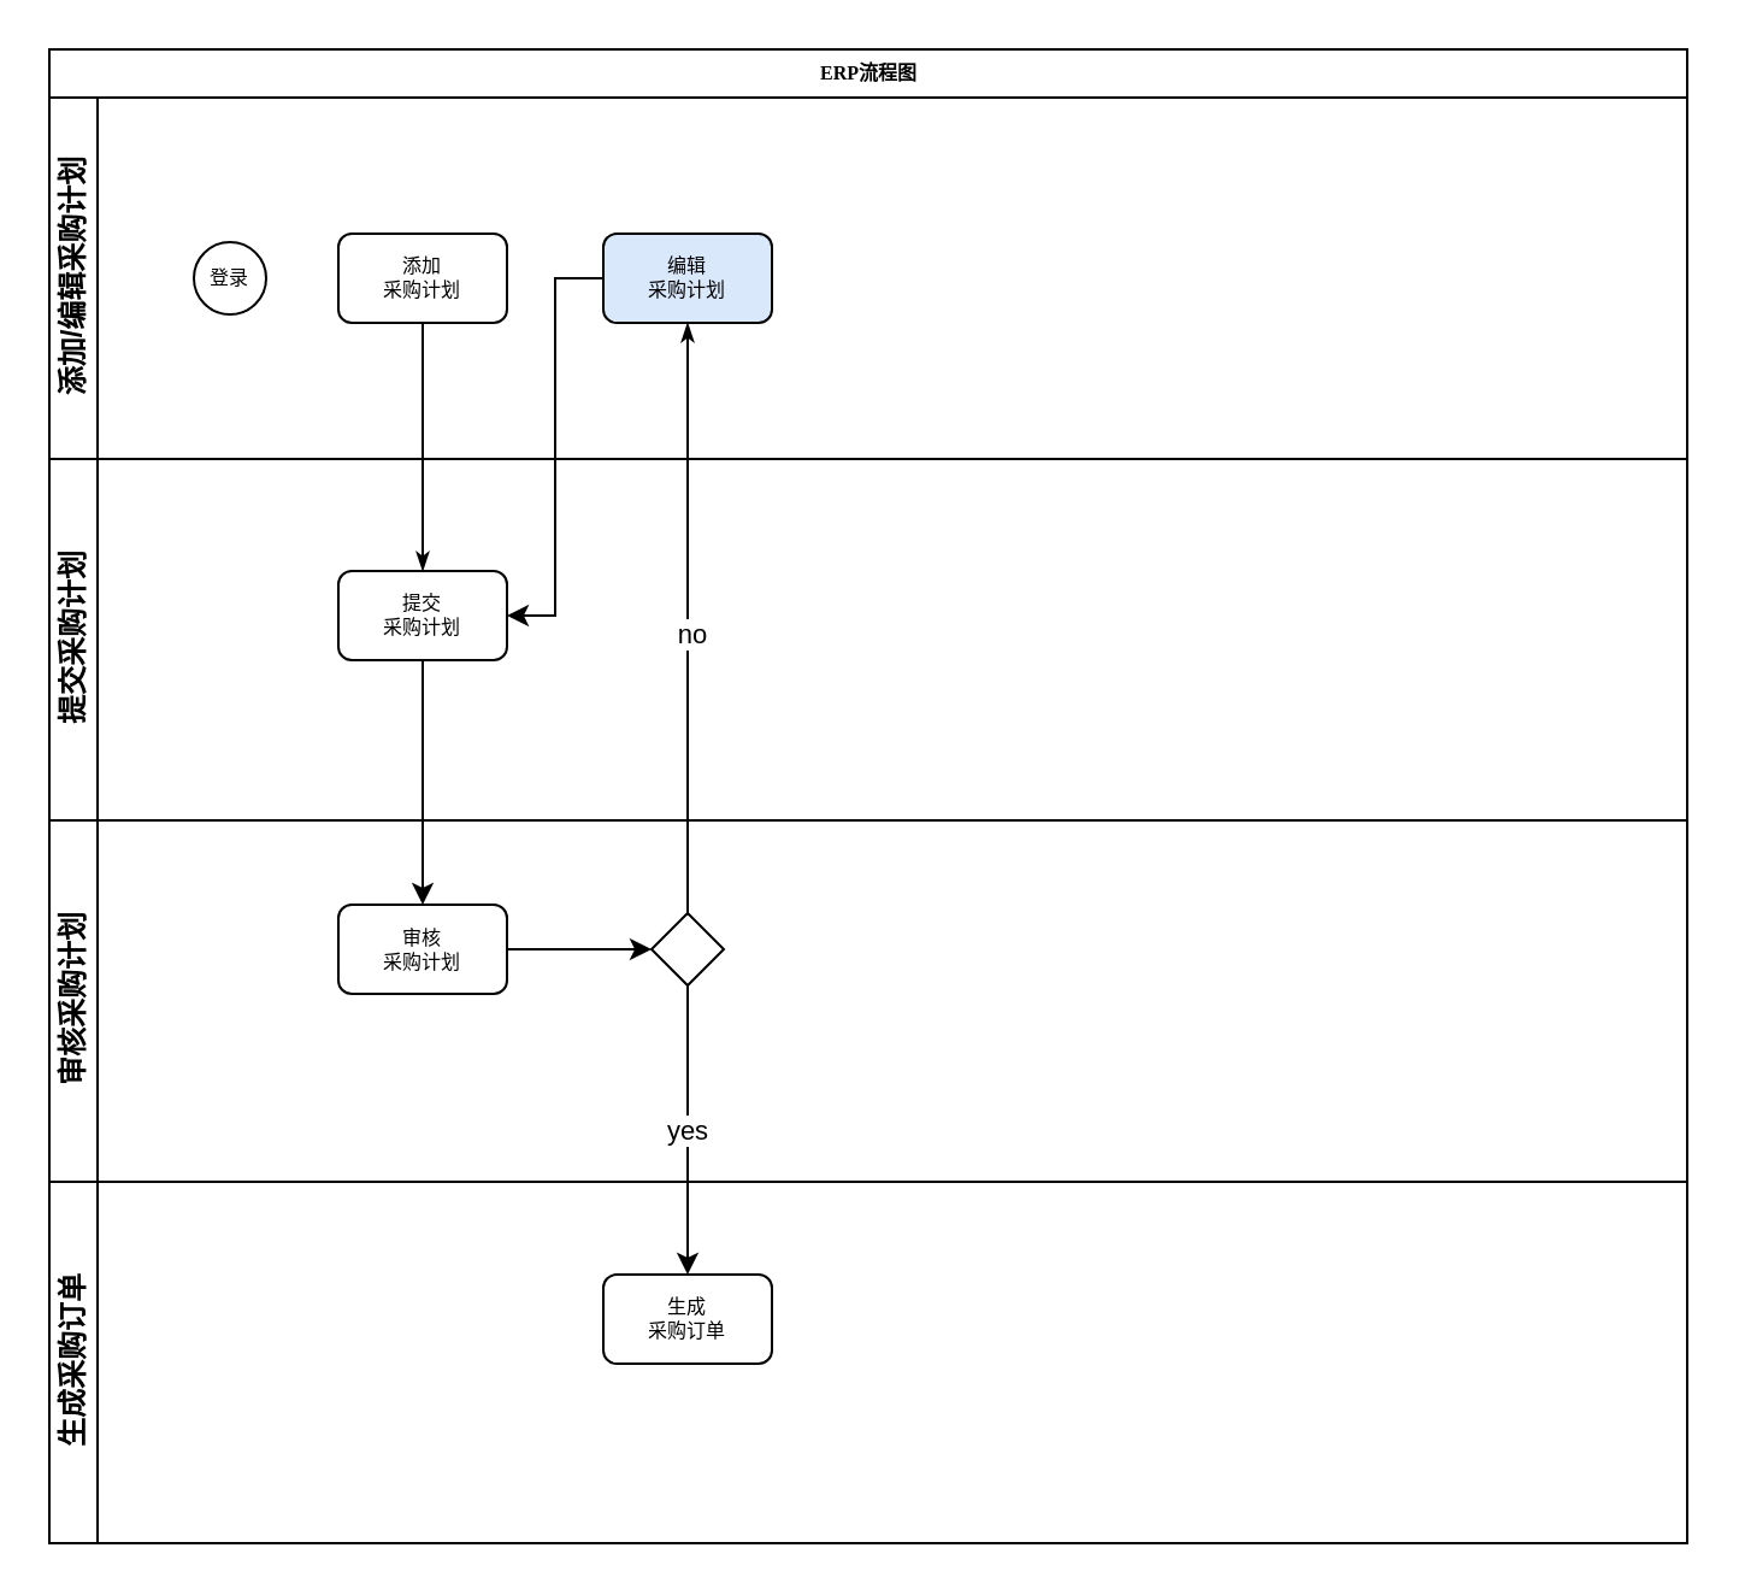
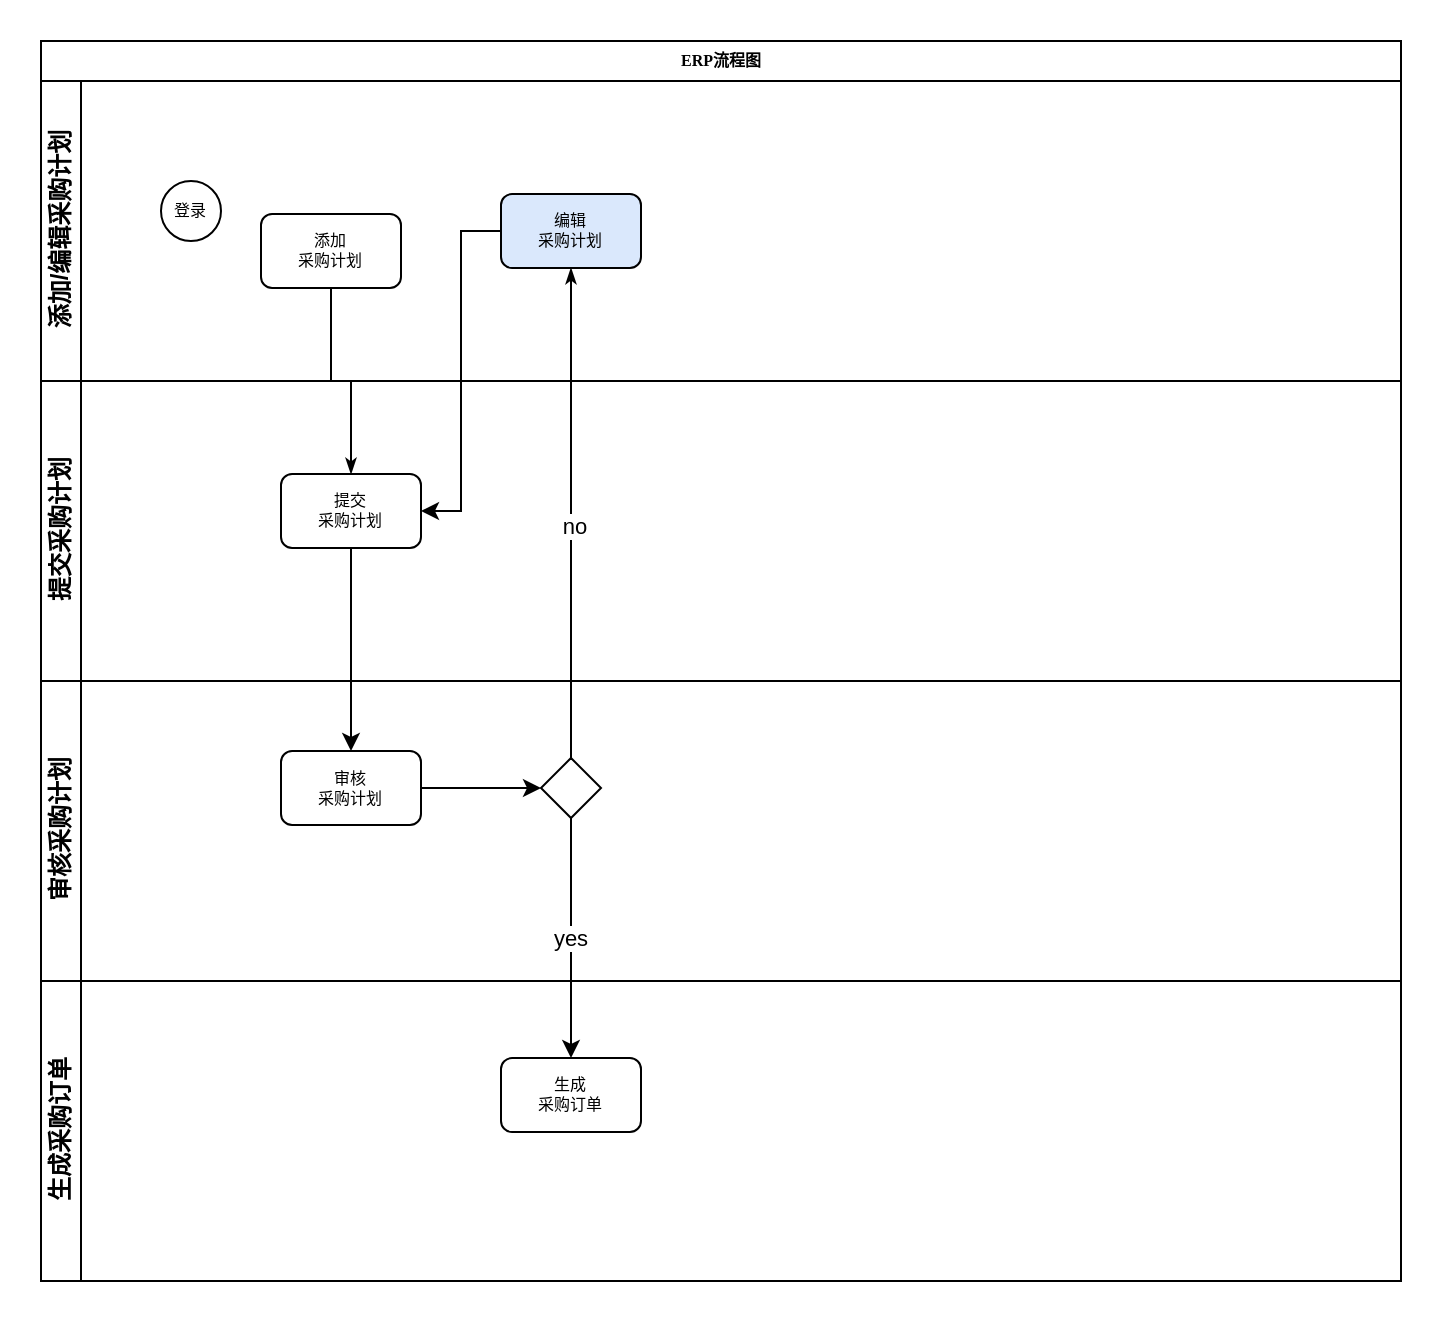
- <mxCell id="4" value="登录" style="ellipse;whiteSpace=wrap;html=1;rounded=0;shadow=0;labelBackgroundColor=none;strokeWidth=1;fontFamily=Verdana;fontSize=8;align=center;" parent="3" vertex="1"><mxGeometry x="60" y="60" width="30" height="30" as="geometry" /></mxCell>
+ <mxCell id="4" value="登录" style="ellipse;whiteSpace=wrap;html=1;rounded=0;shadow=0;labelBackgroundColor=none;strokeWidth=1;fontFamily=Verdana;fontSize=8;align=center;" parent="3" vertex="1"><mxGeometry x="60" y="50" width="30" height="30" as="geometry" /></mxCell>
- <mxCell id="5" value="添加&lt;br&gt;采购计划" style="rounded=1;whiteSpace=wrap;html=1;shadow=0;labelBackgroundColor=none;strokeWidth=1;fontFamily=Verdana;fontSize=8;align=center;" parent="3" vertex="1"><mxGeometry x="120" y="56.5" width="70" height="37" as="geometry" /></mxCell>
+ <mxCell id="5" value="添加&lt;br&gt;采购计划" style="rounded=1;whiteSpace=wrap;html=1;shadow=0;labelBackgroundColor=none;strokeWidth=1;fontFamily=Verdana;fontSize=8;align=center;" parent="3" vertex="1"><mxGeometry x="110" y="66.5" width="70" height="37" as="geometry" /></mxCell>
